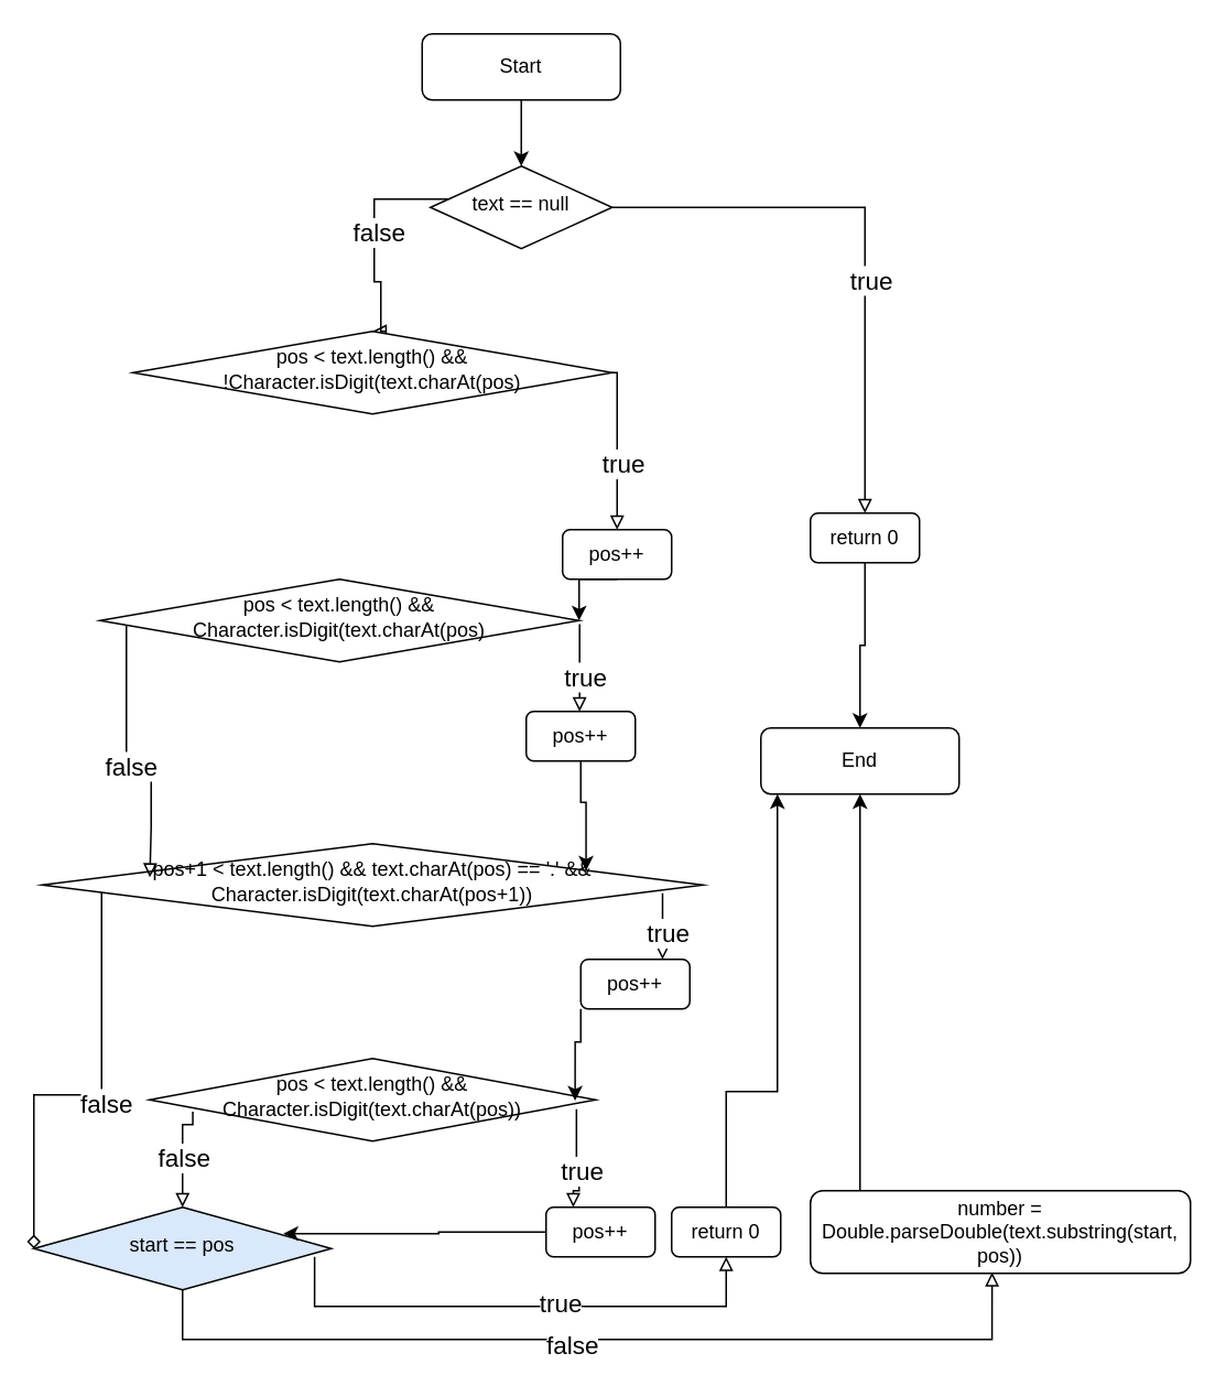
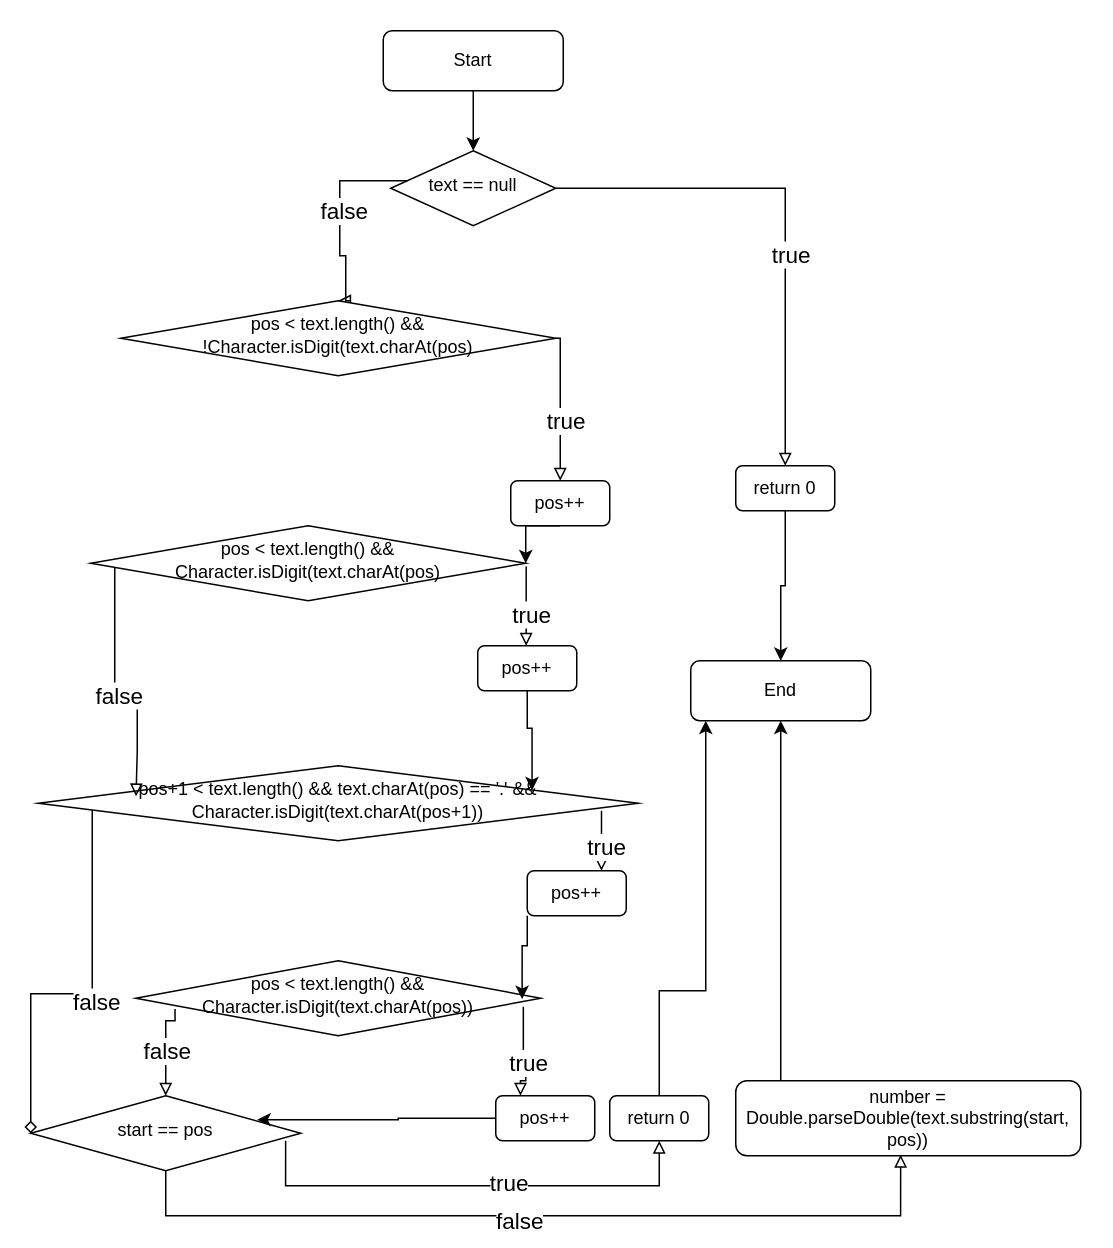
- <mxCell id="14" value="start == pos" style="rhombus;whiteSpace=wrap;html=1;shadow=0;fontFamily=Helvetica;fontSize=12;align=center;strokeWidth=1;spacing=6;spacingTop=-4;fillColor=#dae8fc;" vertex="1" parent="1"><mxGeometry x="20" y="730" width="180" height="50" as="geometry" /></mxCell>
+ <mxCell id="14" value="start == pos" style="rhombus;whiteSpace=wrap;html=1;shadow=0;fontFamily=Helvetica;fontSize=12;align=center;strokeWidth=1;spacing=6;spacingTop=-4;" vertex="1" parent="1"><mxGeometry x="20" y="730" width="180" height="50" as="geometry" /></mxCell>
